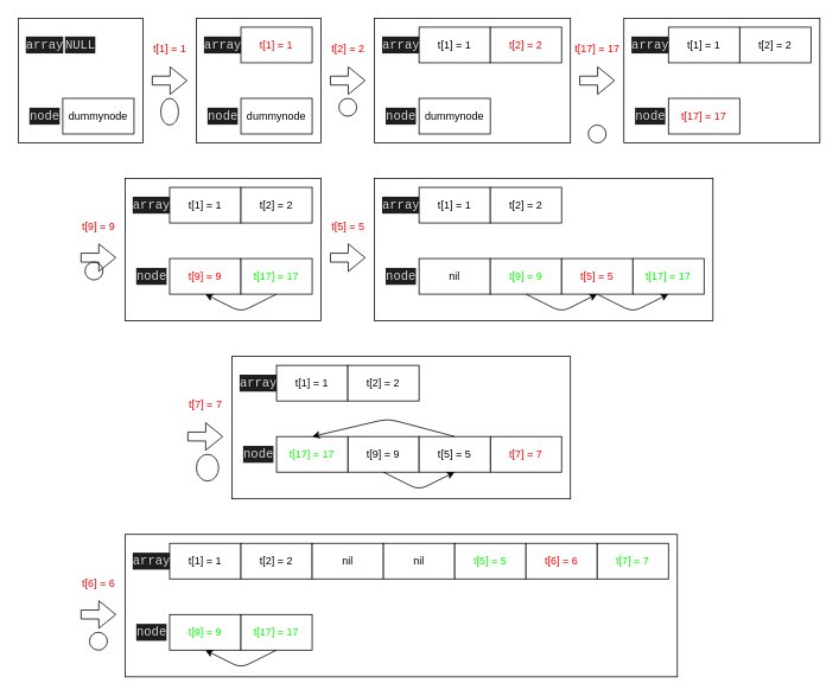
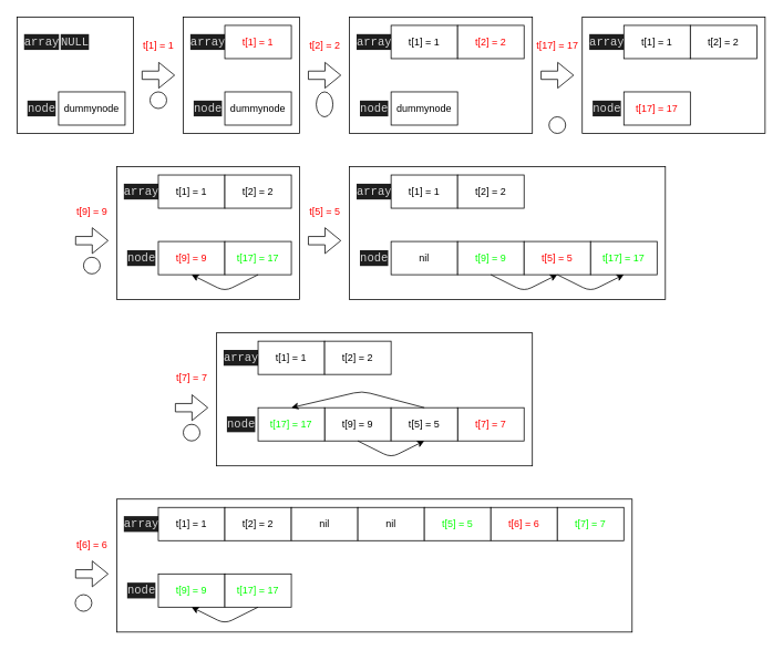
- <mxCell id="65" value="2" style="ellipse;whiteSpace=wrap;html=1;aspect=fixed;labelBackgroundColor=none;fontColor=#FFFFFF;fillColor=none;" parent="1" vertex="1"><mxGeometry x="380" y="110" width="20" height="20" as="geometry" /></mxCell>
+ <mxCell id="65" value="2" style="ellipse;whiteSpace=wrap;html=1;aspect=fixed;labelBackgroundColor=none;fontColor=#FFFFFF;fillColor=none;" parent="1" vertex="1"><mxGeometry x="380" y="110" width="20" height="30" as="geometry" /></mxCell>
- <mxCell id="64" value="1" style="ellipse;whiteSpace=wrap;html=1;aspect=fixed;labelBackgroundColor=none;fontColor=#FFFFFF;fillColor=none;" parent="1" vertex="1"><mxGeometry x="180" y="110" width="20" height="30" as="geometry" /></mxCell>
+ <mxCell id="64" value="1" style="ellipse;whiteSpace=wrap;html=1;aspect=fixed;labelBackgroundColor=none;fontColor=#FFFFFF;fillColor=none;" parent="1" vertex="1"><mxGeometry x="180" y="110" width="20" height="20" as="geometry" /></mxCell>
- <mxCell id="67" value="4" style="ellipse;whiteSpace=wrap;html=1;aspect=fixed;labelBackgroundColor=none;fontColor=#FFFFFF;fillColor=none;" parent="1" vertex="1"><mxGeometry x="95" y="294" width="20" height="20" as="geometry" /></mxCell>
+ <mxCell id="67" value="4" style="ellipse;whiteSpace=wrap;html=1;aspect=fixed;labelBackgroundColor=none;fontColor=#FFFFFF;fillColor=none;" parent="1" vertex="1"><mxGeometry x="100" y="309" width="20" height="20" as="geometry" /></mxCell>
- <mxCell id="68" value="6" style="ellipse;whiteSpace=wrap;html=1;aspect=fixed;labelBackgroundColor=none;fontColor=#FFFFFF;fillColor=none;" vertex="1" parent="1"><mxGeometry x="220" y="510" width="25" height="30" as="geometry" /></mxCell>
+ <mxCell id="68" value="6" style="ellipse;whiteSpace=wrap;html=1;aspect=fixed;labelBackgroundColor=none;fontColor=#FFFFFF;fillColor=none;" vertex="1" parent="1"><mxGeometry x="220" y="510" width="20" height="20" as="geometry" /></mxCell>
- <mxCell id="85" value="7" style="ellipse;whiteSpace=wrap;html=1;aspect=fixed;labelBackgroundColor=none;fontColor=#FFFFFF;fillColor=none;" vertex="1" parent="1"><mxGeometry x="100" y="710" width="20" height="20" as="geometry" /></mxCell>
+ <mxCell id="85" value="7" style="ellipse;whiteSpace=wrap;html=1;aspect=fixed;labelBackgroundColor=none;fontColor=#FFFFFF;fillColor=none;" vertex="1" parent="1"><mxGeometry x="90" y="715" width="20" height="20" as="geometry" /></mxCell>
